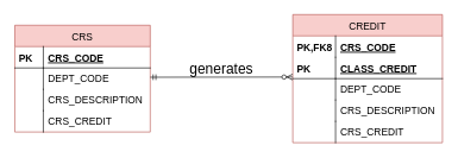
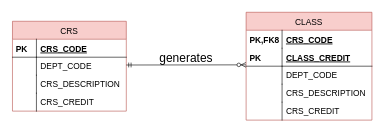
- <mxCell id="11" value="CREDIT" style="swimlane;fontStyle=0;childLayout=stackLayout;horizontal=1;startSize=30;horizontalStack=0;resizeParent=1;resizeParentMax=0;resizeLast=0;collapsible=1;marginBottom=0;align=center;fontSize=14;sketch=0;strokeColor=#b85450;fillColor=#f8cecc;swimlaneFillColor=#ffffff;spacingBottom=0;spacingTop=0;" vertex="1" parent="1"><mxGeometry x="410" y="20" width="210" height="180" as="geometry" /></mxCell>
+ <mxCell id="11" value="CLASS" style="swimlane;fontStyle=0;childLayout=stackLayout;horizontal=1;startSize=30;horizontalStack=0;resizeParent=1;resizeParentMax=0;resizeLast=0;collapsible=1;marginBottom=0;align=center;fontSize=14;sketch=0;strokeColor=#b85450;fillColor=#f8cecc;swimlaneFillColor=#ffffff;spacingBottom=0;spacingTop=0;" vertex="1" parent="1"><mxGeometry x="410" y="20" width="210" height="180" as="geometry" /></mxCell>
